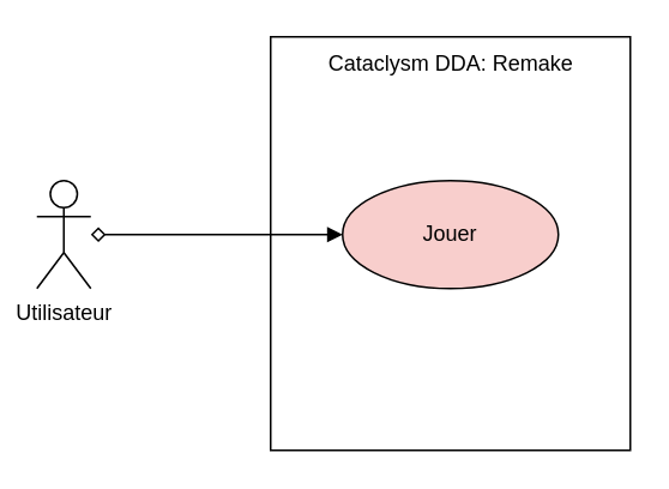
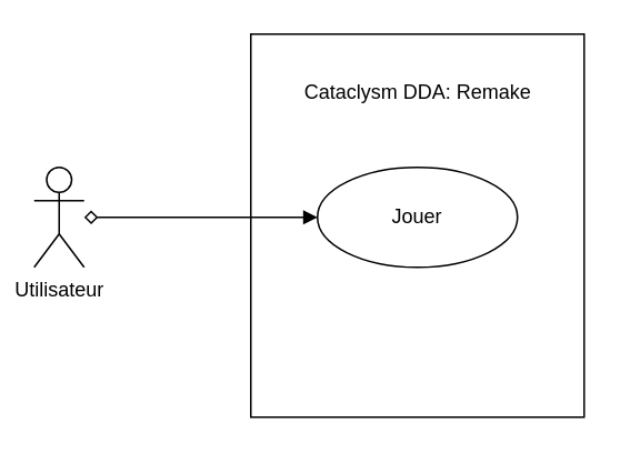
- <mxCell id="6" value="Cataclysm DDA: Remake" style="text;html=1;align=center;verticalAlign=middle;resizable=0;points=[];autosize=1;strokeColor=none;fillColor=none;" vertex="1" parent="1"><mxGeometry x="170" y="20" width="160" height="30" as="geometry" /></mxCell>
+ <mxCell id="6" value="Cataclysm DDA: Remake" style="text;html=1;align=center;verticalAlign=middle;resizable=0;points=[];autosize=1;strokeColor=none;fillColor=none;" vertex="1" parent="1"><mxGeometry x="170" y="40" width="160" height="30" as="geometry" /></mxCell>
- <mxCell id="5" value="Jouer" style="ellipse;whiteSpace=wrap;html=1;fillColor=#f8cecc;" vertex="1" parent="1"><mxGeometry x="190" y="100" width="120" height="60" as="geometry" /></mxCell>
+ <mxCell id="5" value="Jouer" style="ellipse;whiteSpace=wrap;html=1;" vertex="1" parent="1"><mxGeometry x="190" y="100" width="120" height="60" as="geometry" /></mxCell>
